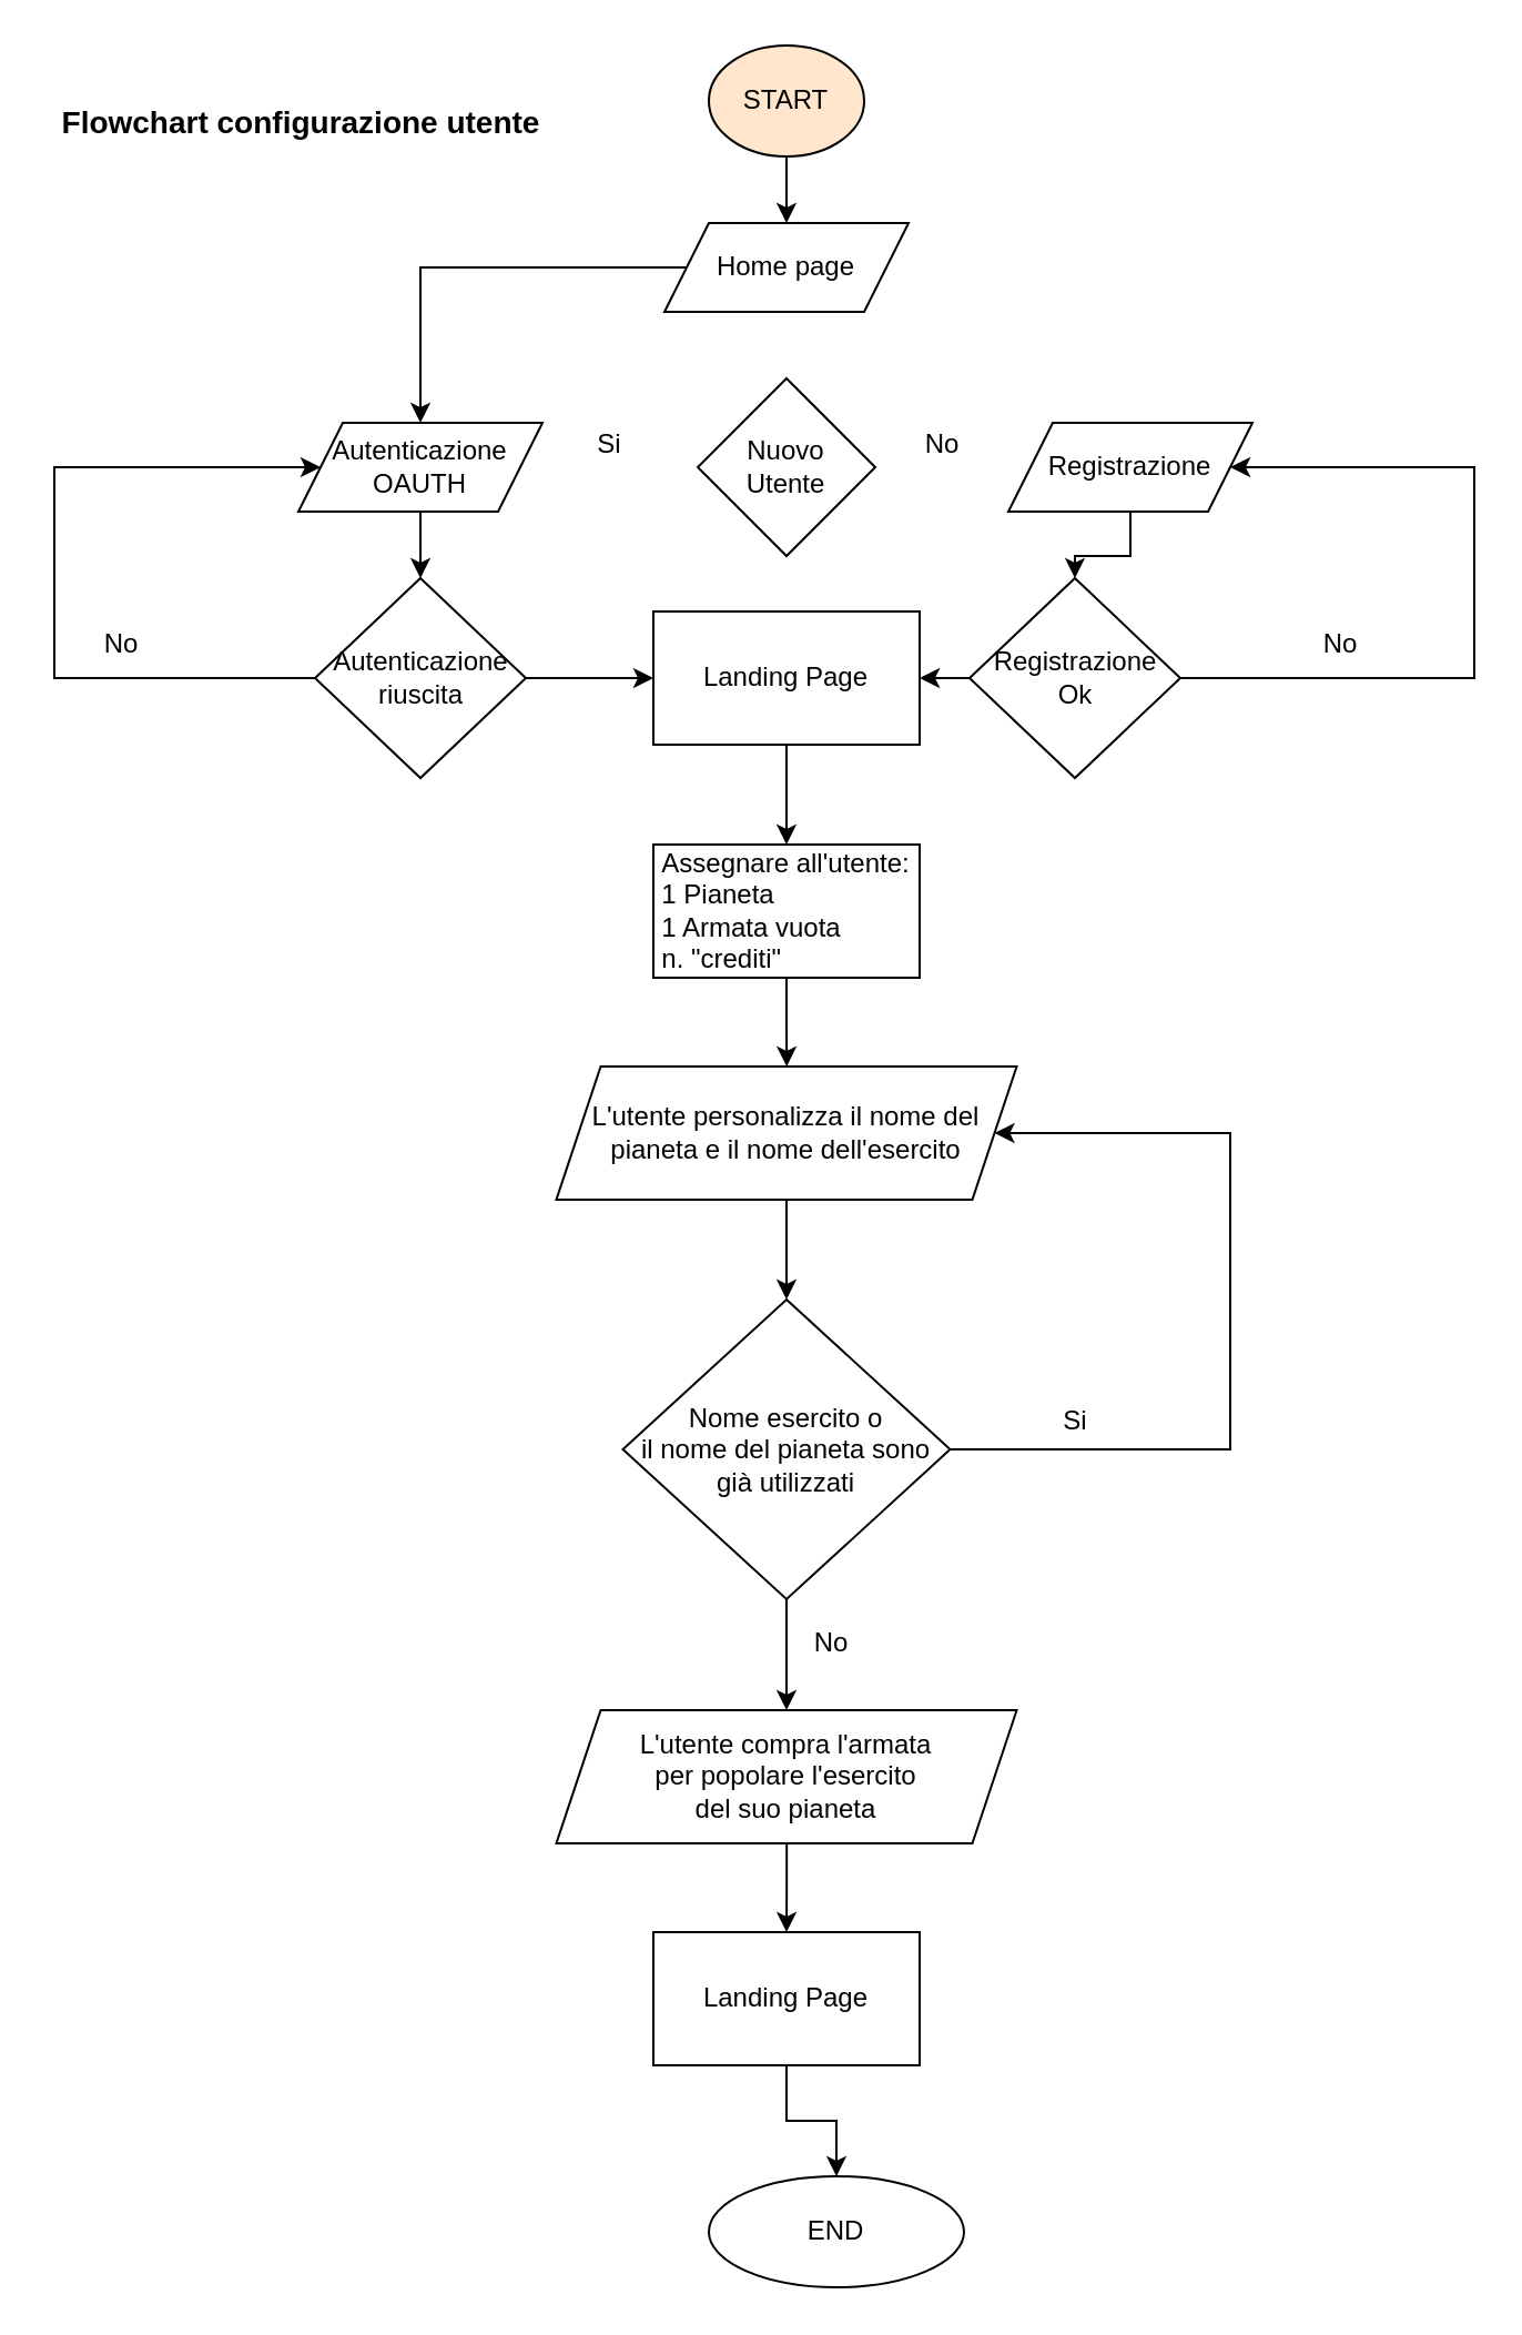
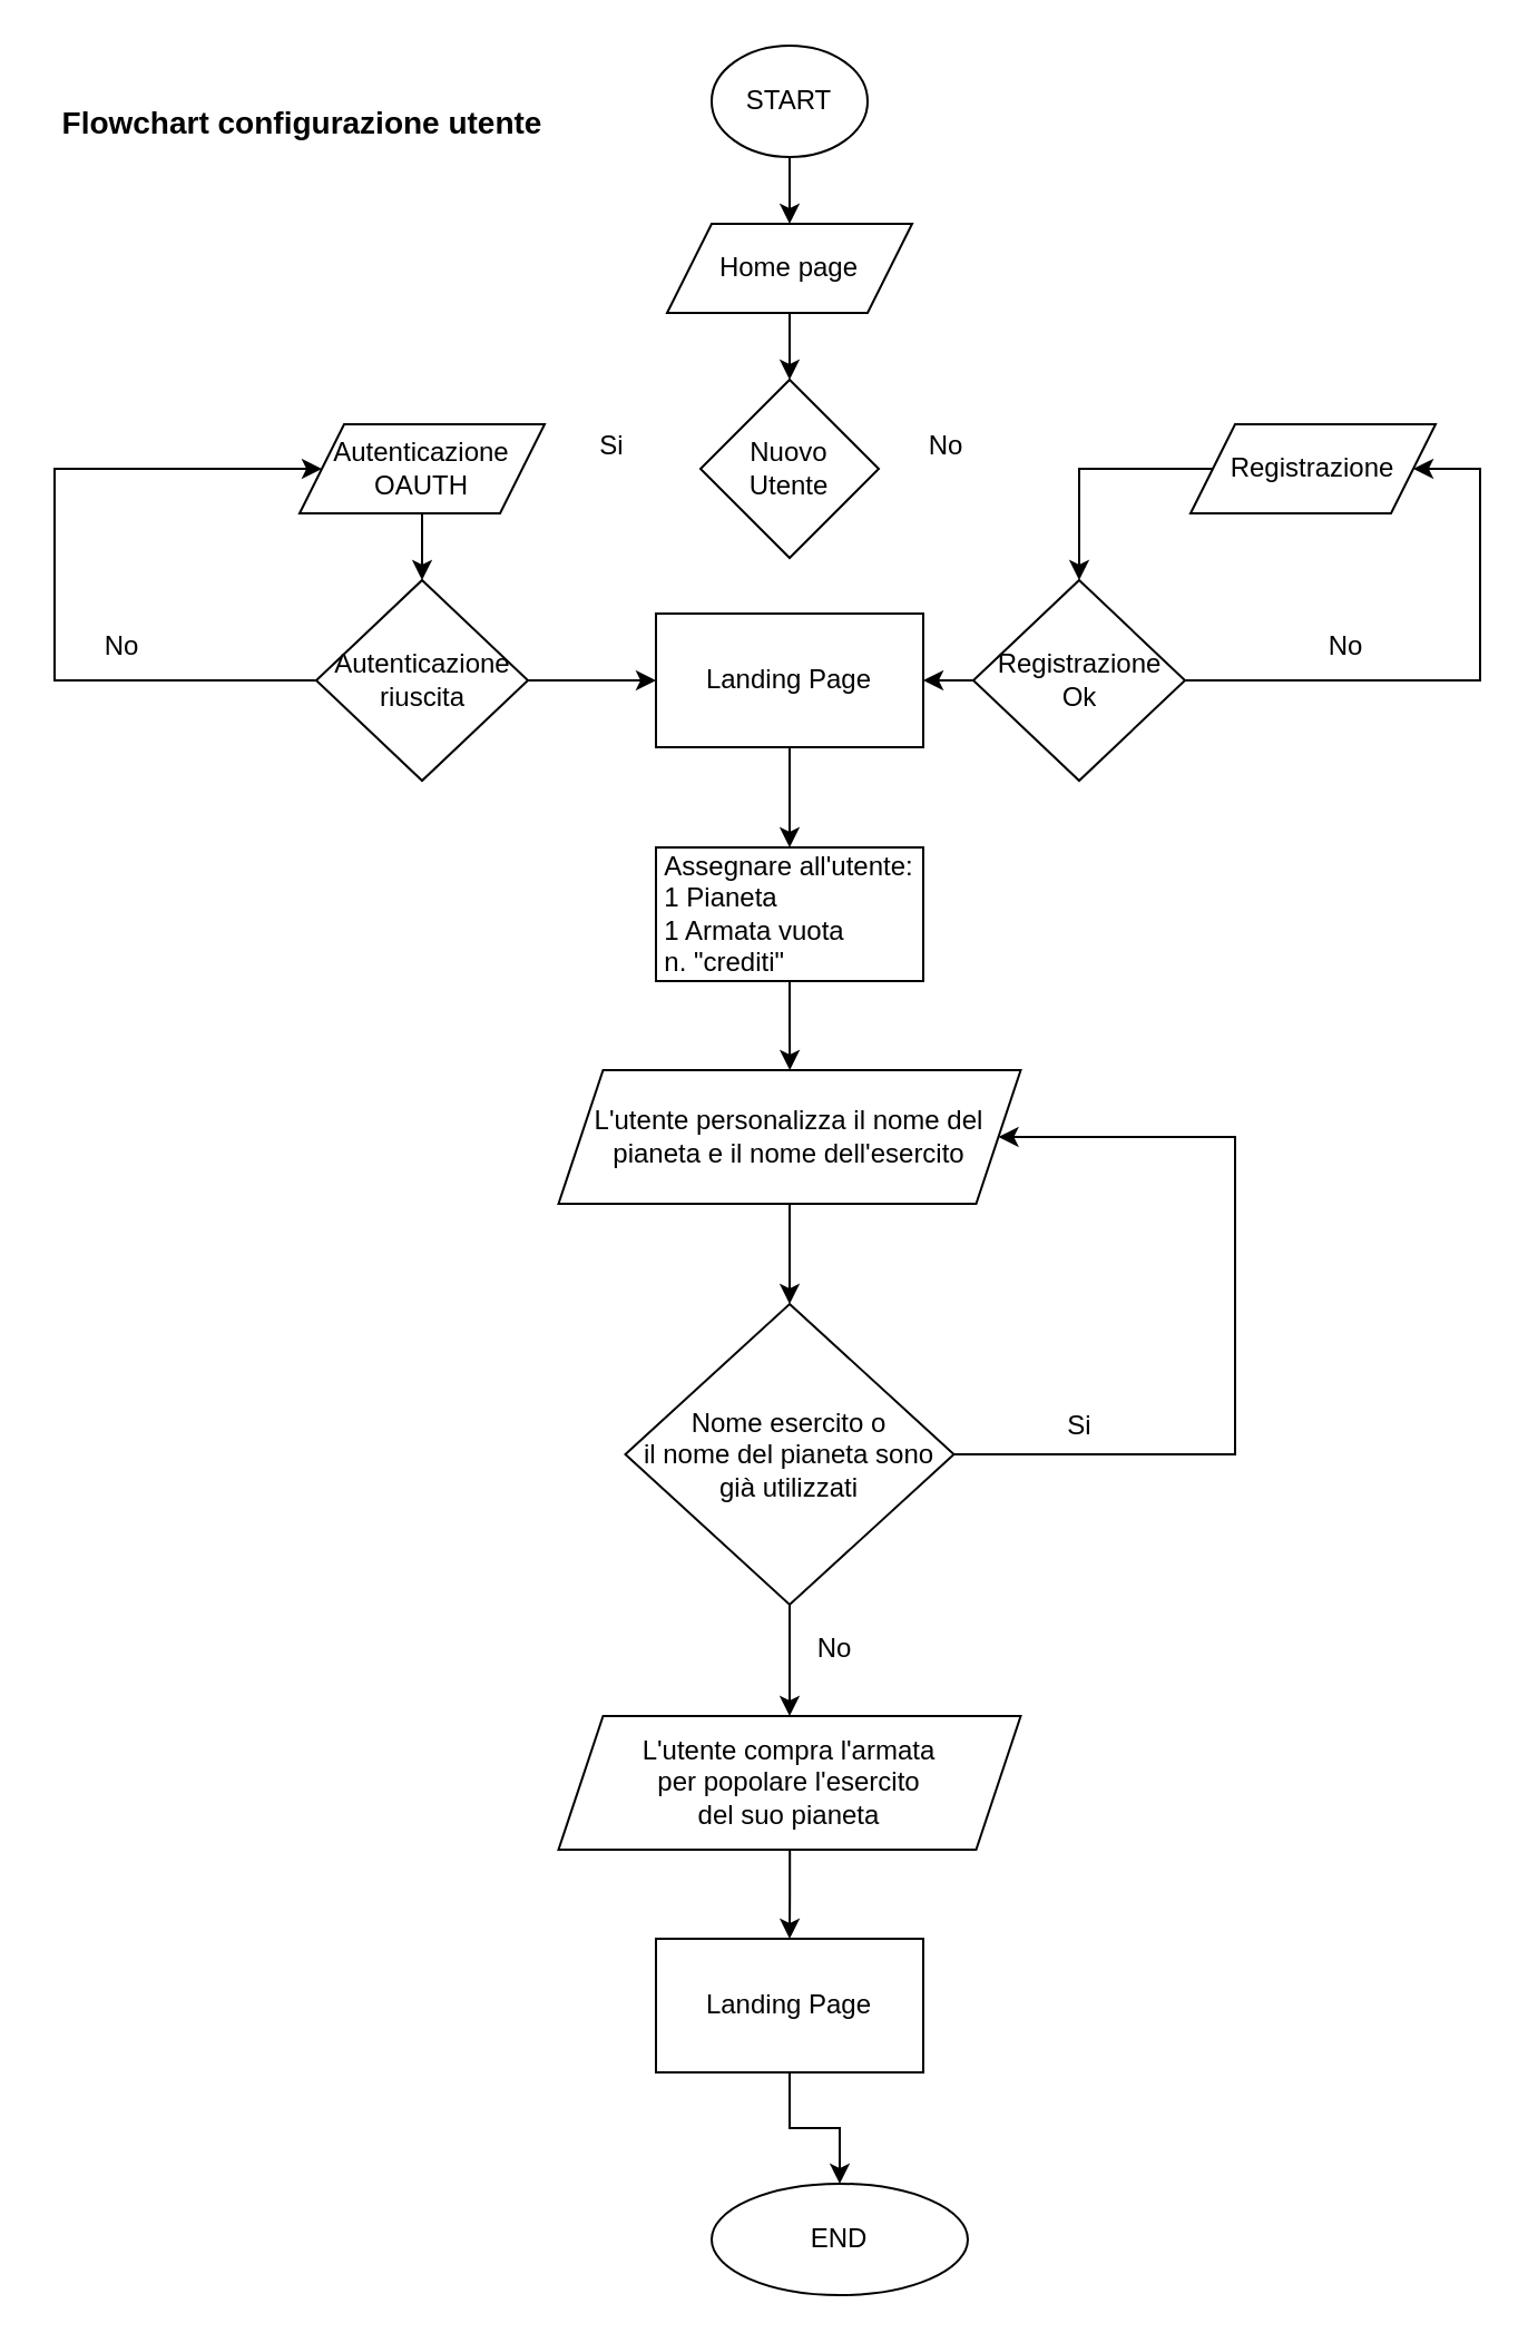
- <mxCell id="3" value="START" style="ellipse;whiteSpace=wrap;html=1;fillColor=#ffe6cc;" vertex="1" parent="1"><mxGeometry x="319" y="20" width="70" height="50" as="geometry" /></mxCell>
+ <mxCell id="3" value="START" style="ellipse;whiteSpace=wrap;html=1;" vertex="1" parent="1"><mxGeometry x="319" y="20" width="70" height="50" as="geometry" /></mxCell>
- <mxCell id="4" value="" style="edgeStyle=orthogonalEdgeStyle;rounded=0;orthogonalLoop=1;jettySize=auto;html=1;" edge="1" parent="1" source="5" target="8"><mxGeometry relative="1" as="geometry" /></mxCell>
+ <mxCell id="4" value="" style="edgeStyle=orthogonalEdgeStyle;rounded=0;orthogonalLoop=1;jettySize=auto;html=1;" edge="1" parent="1" source="5" target="6"><mxGeometry relative="1" as="geometry" /></mxCell>
- <mxCell id="15" value="&lt;div&gt;Registrazione&lt;br&gt;&lt;/div&gt;" style="shape=parallelogram;perimeter=parallelogramPerimeter;whiteSpace=wrap;html=1;fixedSize=1;" vertex="1" parent="1"><mxGeometry x="454" y="190" width="110" height="40" as="geometry" /></mxCell>
+ <mxCell id="15" value="&lt;div&gt;Registrazione&lt;br&gt;&lt;/div&gt;" style="shape=parallelogram;perimeter=parallelogramPerimeter;whiteSpace=wrap;html=1;fixedSize=1;" vertex="1" parent="1"><mxGeometry x="534" y="190" width="110" height="40" as="geometry" /></mxCell>
